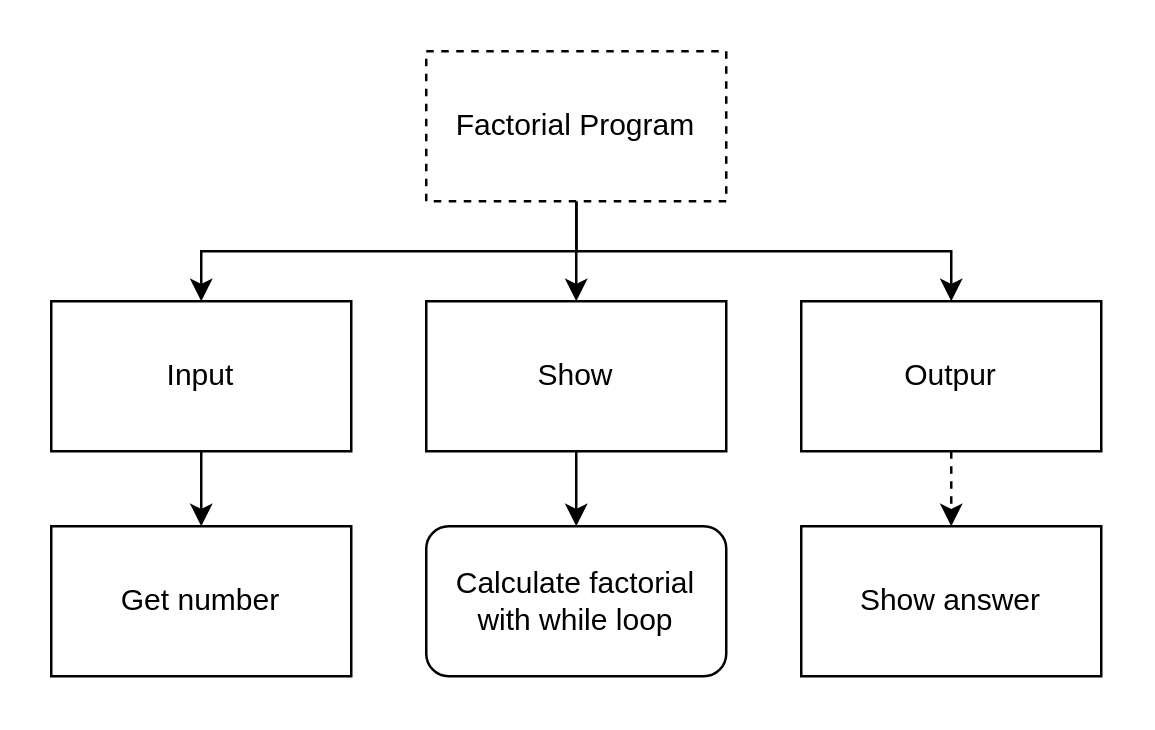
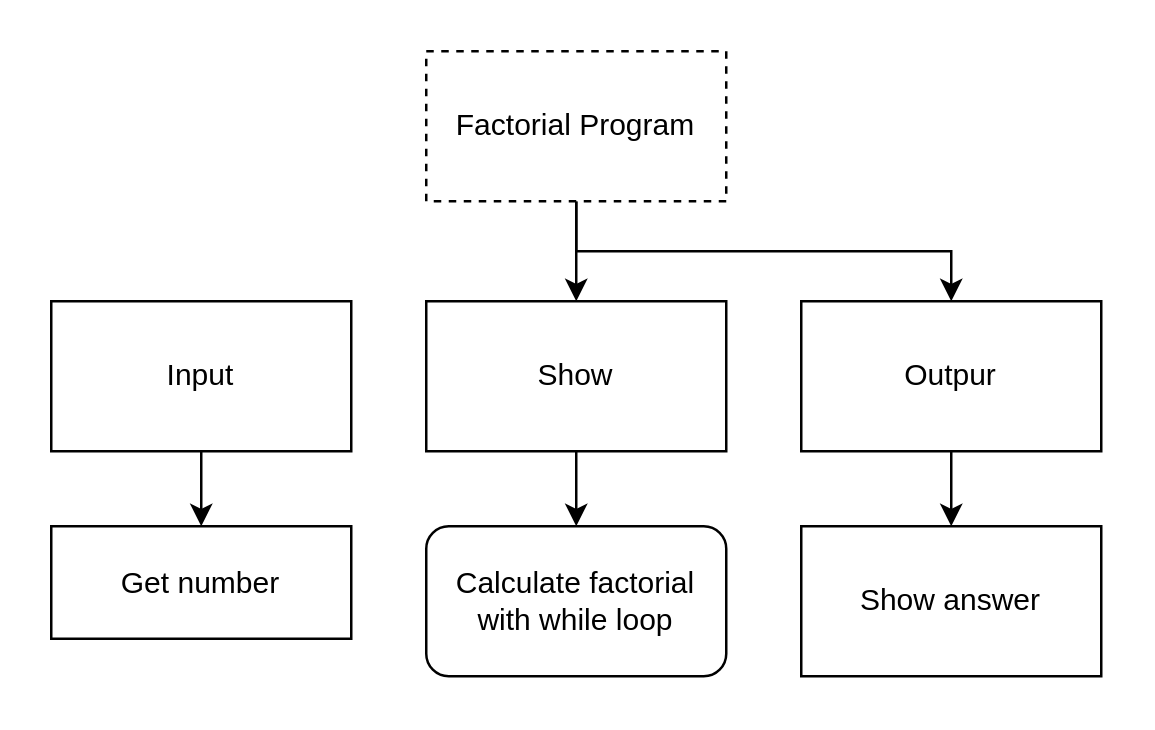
- <mxCell id="3" style="edgeStyle=orthogonalEdgeStyle;rounded=0;orthogonalLoop=1;jettySize=auto;html=1;exitX=0.5;exitY=1;exitDx=0;exitDy=0;" edge="1" parent="1" source="5" target="7"><mxGeometry relative="1" as="geometry" /></mxCell>
- <mxCell id="10" style="edgeStyle=orthogonalEdgeStyle;rounded=0;orthogonalLoop=1;jettySize=auto;html=1;exitX=0.5;exitY=1;exitDx=0;exitDy=0;entryX=0.5;entryY=0;entryDx=0;entryDy=0;dashed=1;" edge="1" parent="1" source="11" target="14"><mxGeometry relative="1" as="geometry" /></mxCell>
+ <mxCell id="10" style="edgeStyle=orthogonalEdgeStyle;rounded=0;orthogonalLoop=1;jettySize=auto;html=1;exitX=0.5;exitY=1;exitDx=0;exitDy=0;entryX=0.5;entryY=0;entryDx=0;entryDy=0;" edge="1" parent="1" source="11" target="14"><mxGeometry relative="1" as="geometry" /></mxCell>
- <mxCell id="12" value="Get number" style="rounded=0;whiteSpace=wrap;html=1;" vertex="1" parent="1"><mxGeometry x="20" y="210" width="120" height="60" as="geometry" /></mxCell>
+ <mxCell id="12" value="Get number" style="rounded=0;whiteSpace=wrap;html=1;" vertex="1" parent="1"><mxGeometry x="20" y="210" width="120" height="45" as="geometry" /></mxCell>
